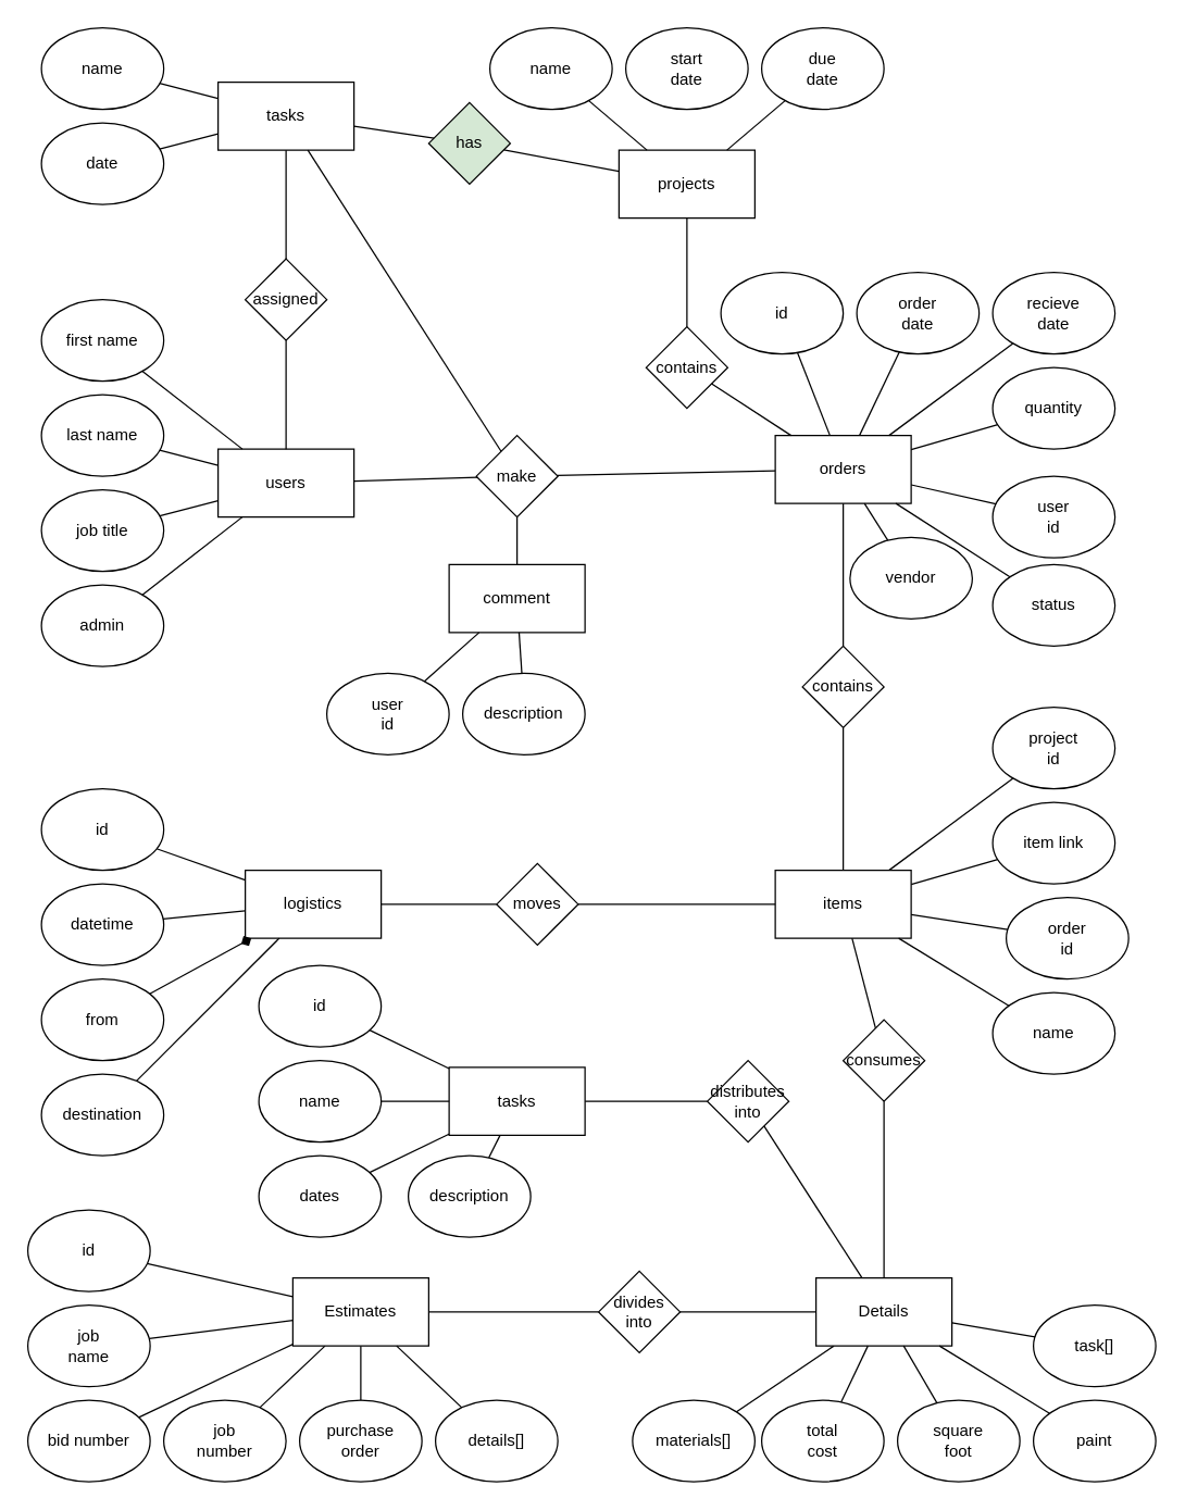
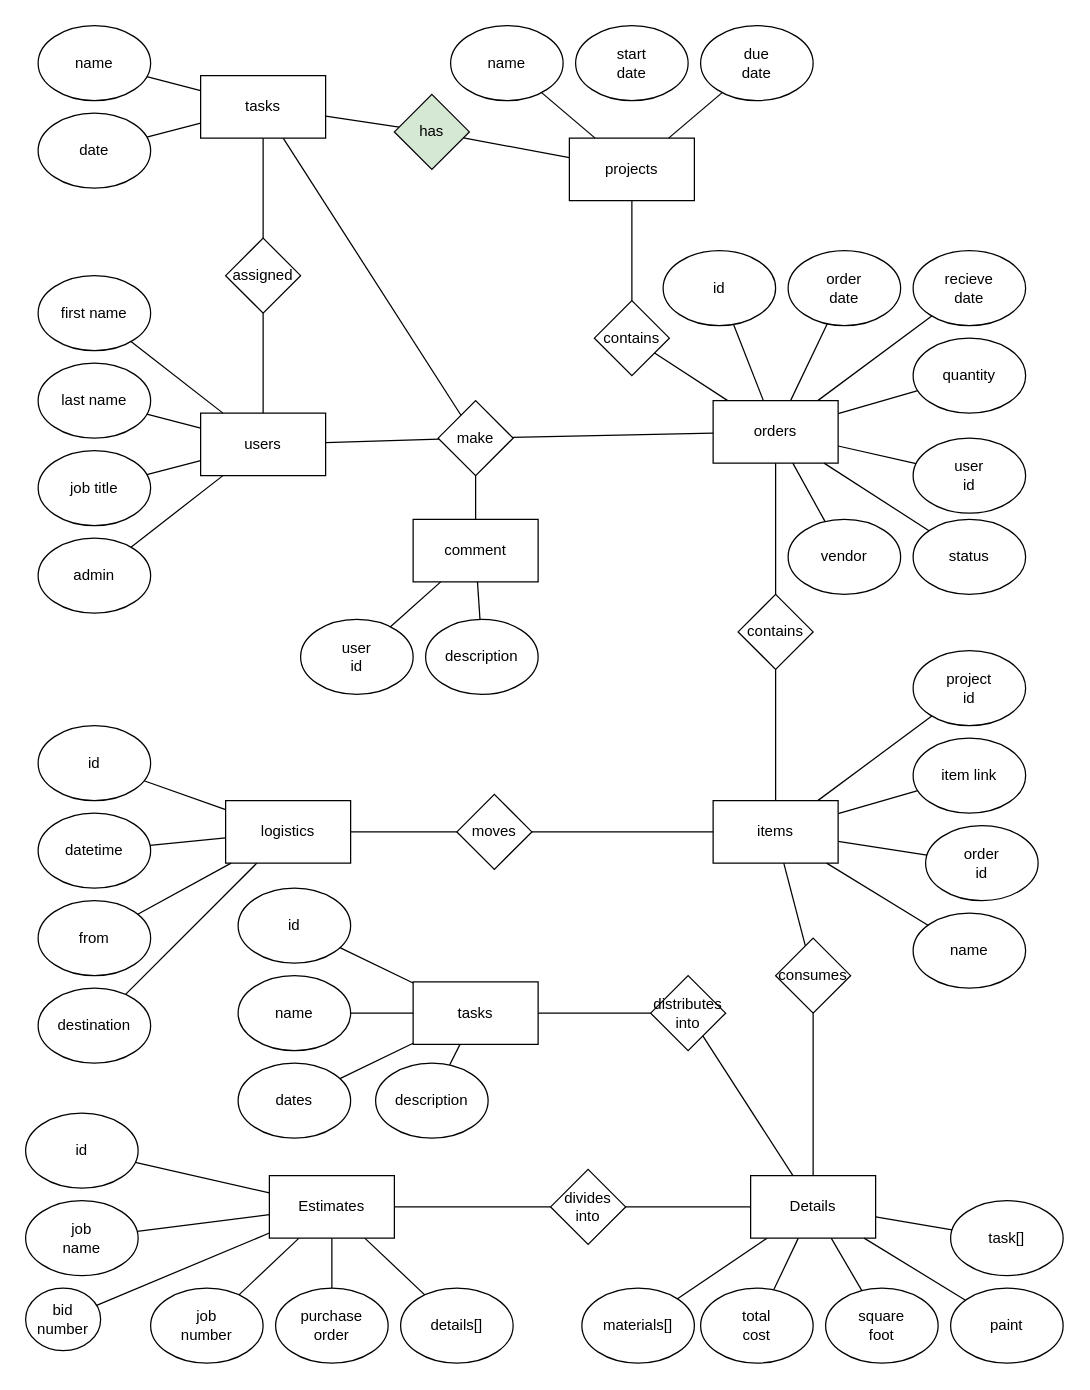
- <mxCell id="35" value="vendor" style="ellipse;whiteSpace=wrap;html=1;" parent="1" vertex="1"><mxGeometry x="625" y="395" width="90" height="60" as="geometry" /></mxCell>
+ <mxCell id="35" value="vendor" style="ellipse;whiteSpace=wrap;html=1;" parent="1" vertex="1"><mxGeometry x="630" y="415" width="90" height="60" as="geometry" /></mxCell>
- <mxCell id="50" value="" style="endArrow=diamond;html=1;rounded=0;" parent="1" source="37" target="36" edge="1"><mxGeometry width="50" height="50" relative="1" as="geometry"><mxPoint x="450" y="550" as="sourcePoint" /><mxPoint x="500" y="500" as="targetPoint" /></mxGeometry></mxCell>
+ <mxCell id="50" value="" style="endArrow=none;html=1;rounded=0;" parent="1" source="37" target="36" edge="1"><mxGeometry width="50" height="50" relative="1" as="geometry"><mxPoint x="450" y="550" as="sourcePoint" /><mxPoint x="500" y="500" as="targetPoint" /></mxGeometry></mxCell>
- <mxCell id="82" value="bid number" style="ellipse;whiteSpace=wrap;html=1;" vertex="1" parent="1"><mxGeometry x="20" y="1030" width="90" height="60" as="geometry" /></mxCell>
+ <mxCell id="82" value="bid number" style="ellipse;whiteSpace=wrap;html=1;" vertex="1" parent="1"><mxGeometry x="20" y="1030" width="60" height="50" as="geometry" /></mxCell>
